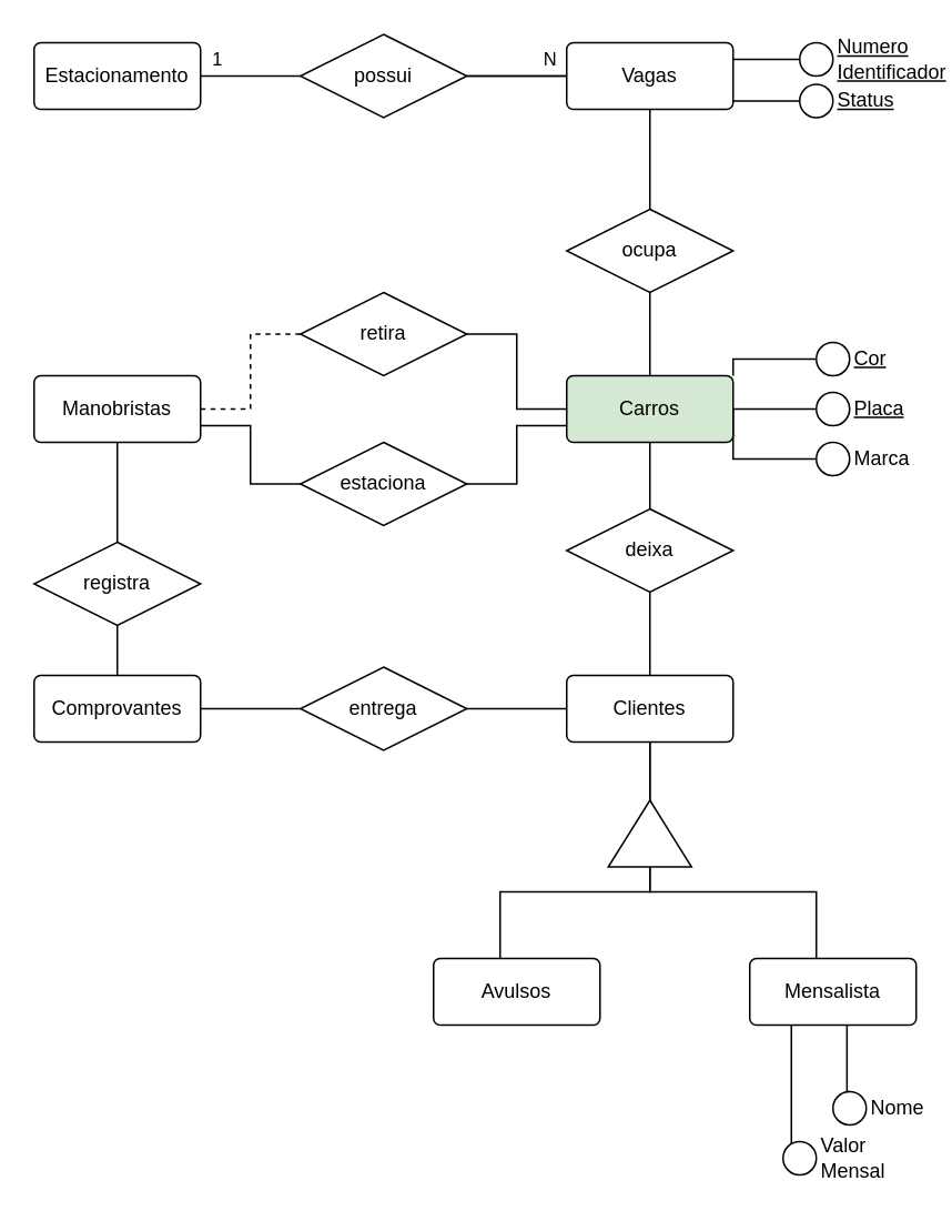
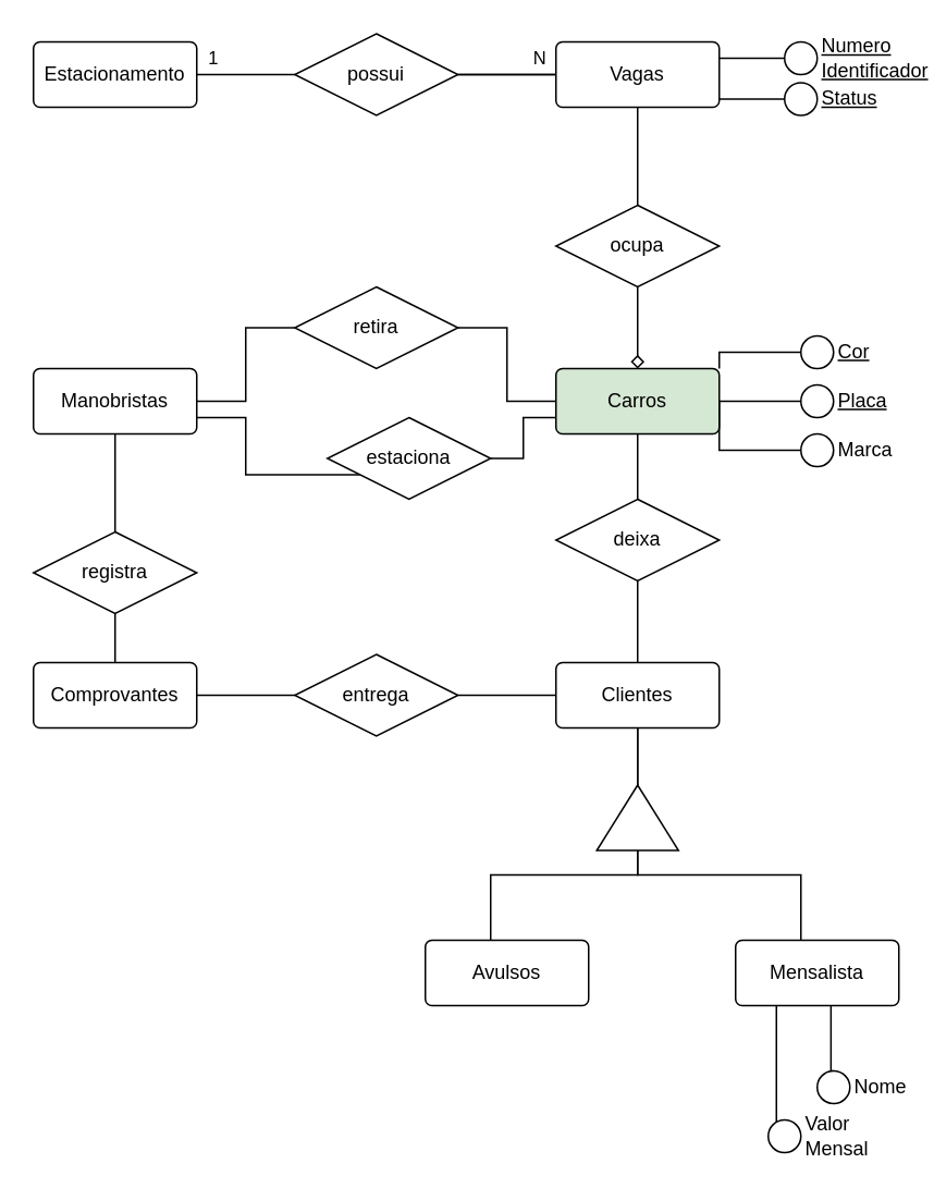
- <mxCell id="6" value="" style="edgeStyle=orthogonalEdgeStyle;rounded=0;orthogonalLoop=1;jettySize=auto;html=1;endArrow=none;endFill=0;" parent="1" source="7" target="12" edge="1"><mxGeometry relative="1" as="geometry" /></mxCell>
+ <mxCell id="6" value="" style="edgeStyle=orthogonalEdgeStyle;rounded=0;orthogonalLoop=1;jettySize=auto;html=1;endArrow=diamond;endFill=0;" parent="1" source="7" target="12" edge="1"><mxGeometry relative="1" as="geometry" /></mxCell>
- <mxCell id="9" style="edgeStyle=orthogonalEdgeStyle;rounded=0;orthogonalLoop=1;jettySize=auto;html=1;entryX=0;entryY=0.5;entryDx=0;entryDy=0;endArrow=none;endFill=0;dashed=1;" parent="1" source="10" target="26" edge="1"><mxGeometry relative="1" as="geometry" /></mxCell>
+ <mxCell id="9" style="edgeStyle=orthogonalEdgeStyle;rounded=0;orthogonalLoop=1;jettySize=auto;html=1;entryX=0;entryY=0.5;entryDx=0;entryDy=0;endArrow=none;endFill=0;" parent="1" source="10" target="26" edge="1"><mxGeometry relative="1" as="geometry" /></mxCell>
- <mxCell id="31" value="estaciona" style="shape=rhombus;perimeter=rhombusPerimeter;whiteSpace=wrap;html=1;align=center;" parent="1" vertex="1"><mxGeometry x="180" y="265" width="100" height="50" as="geometry" /></mxCell>
+ <mxCell id="31" value="estaciona" style="shape=rhombus;perimeter=rhombusPerimeter;whiteSpace=wrap;html=1;align=center;" parent="1" vertex="1"><mxGeometry x="200" y="255" width="100" height="50" as="geometry" /></mxCell>
